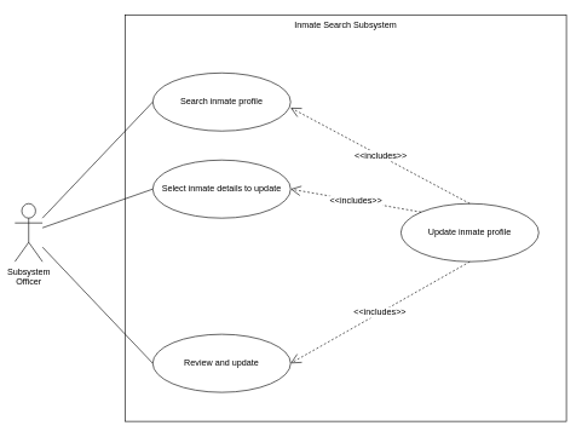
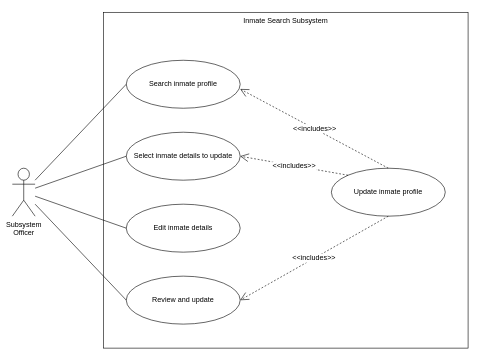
+ <mxCell id="14" value="" style="endArrow=none;html=1;rounded=0;exitX=0;exitY=0.5;exitDx=0;exitDy=0;fontSize=12;" edge="1" parent="1" source="6" target="3"><mxGeometry width="50" height="50" relative="1" as="geometry"><mxPoint x="248" y="190" as="sourcePoint" /><mxPoint x="134" y="362" as="targetPoint" /></mxGeometry></mxCell>
+ <mxCell id="6" value="Edit inmate details" style="ellipse;whiteSpace=wrap;html=1;fontSize=12;fillColor=none;" vertex="1" parent="1"><mxGeometry x="210" y="340" width="190" height="80" as="geometry" /></mxCell>
